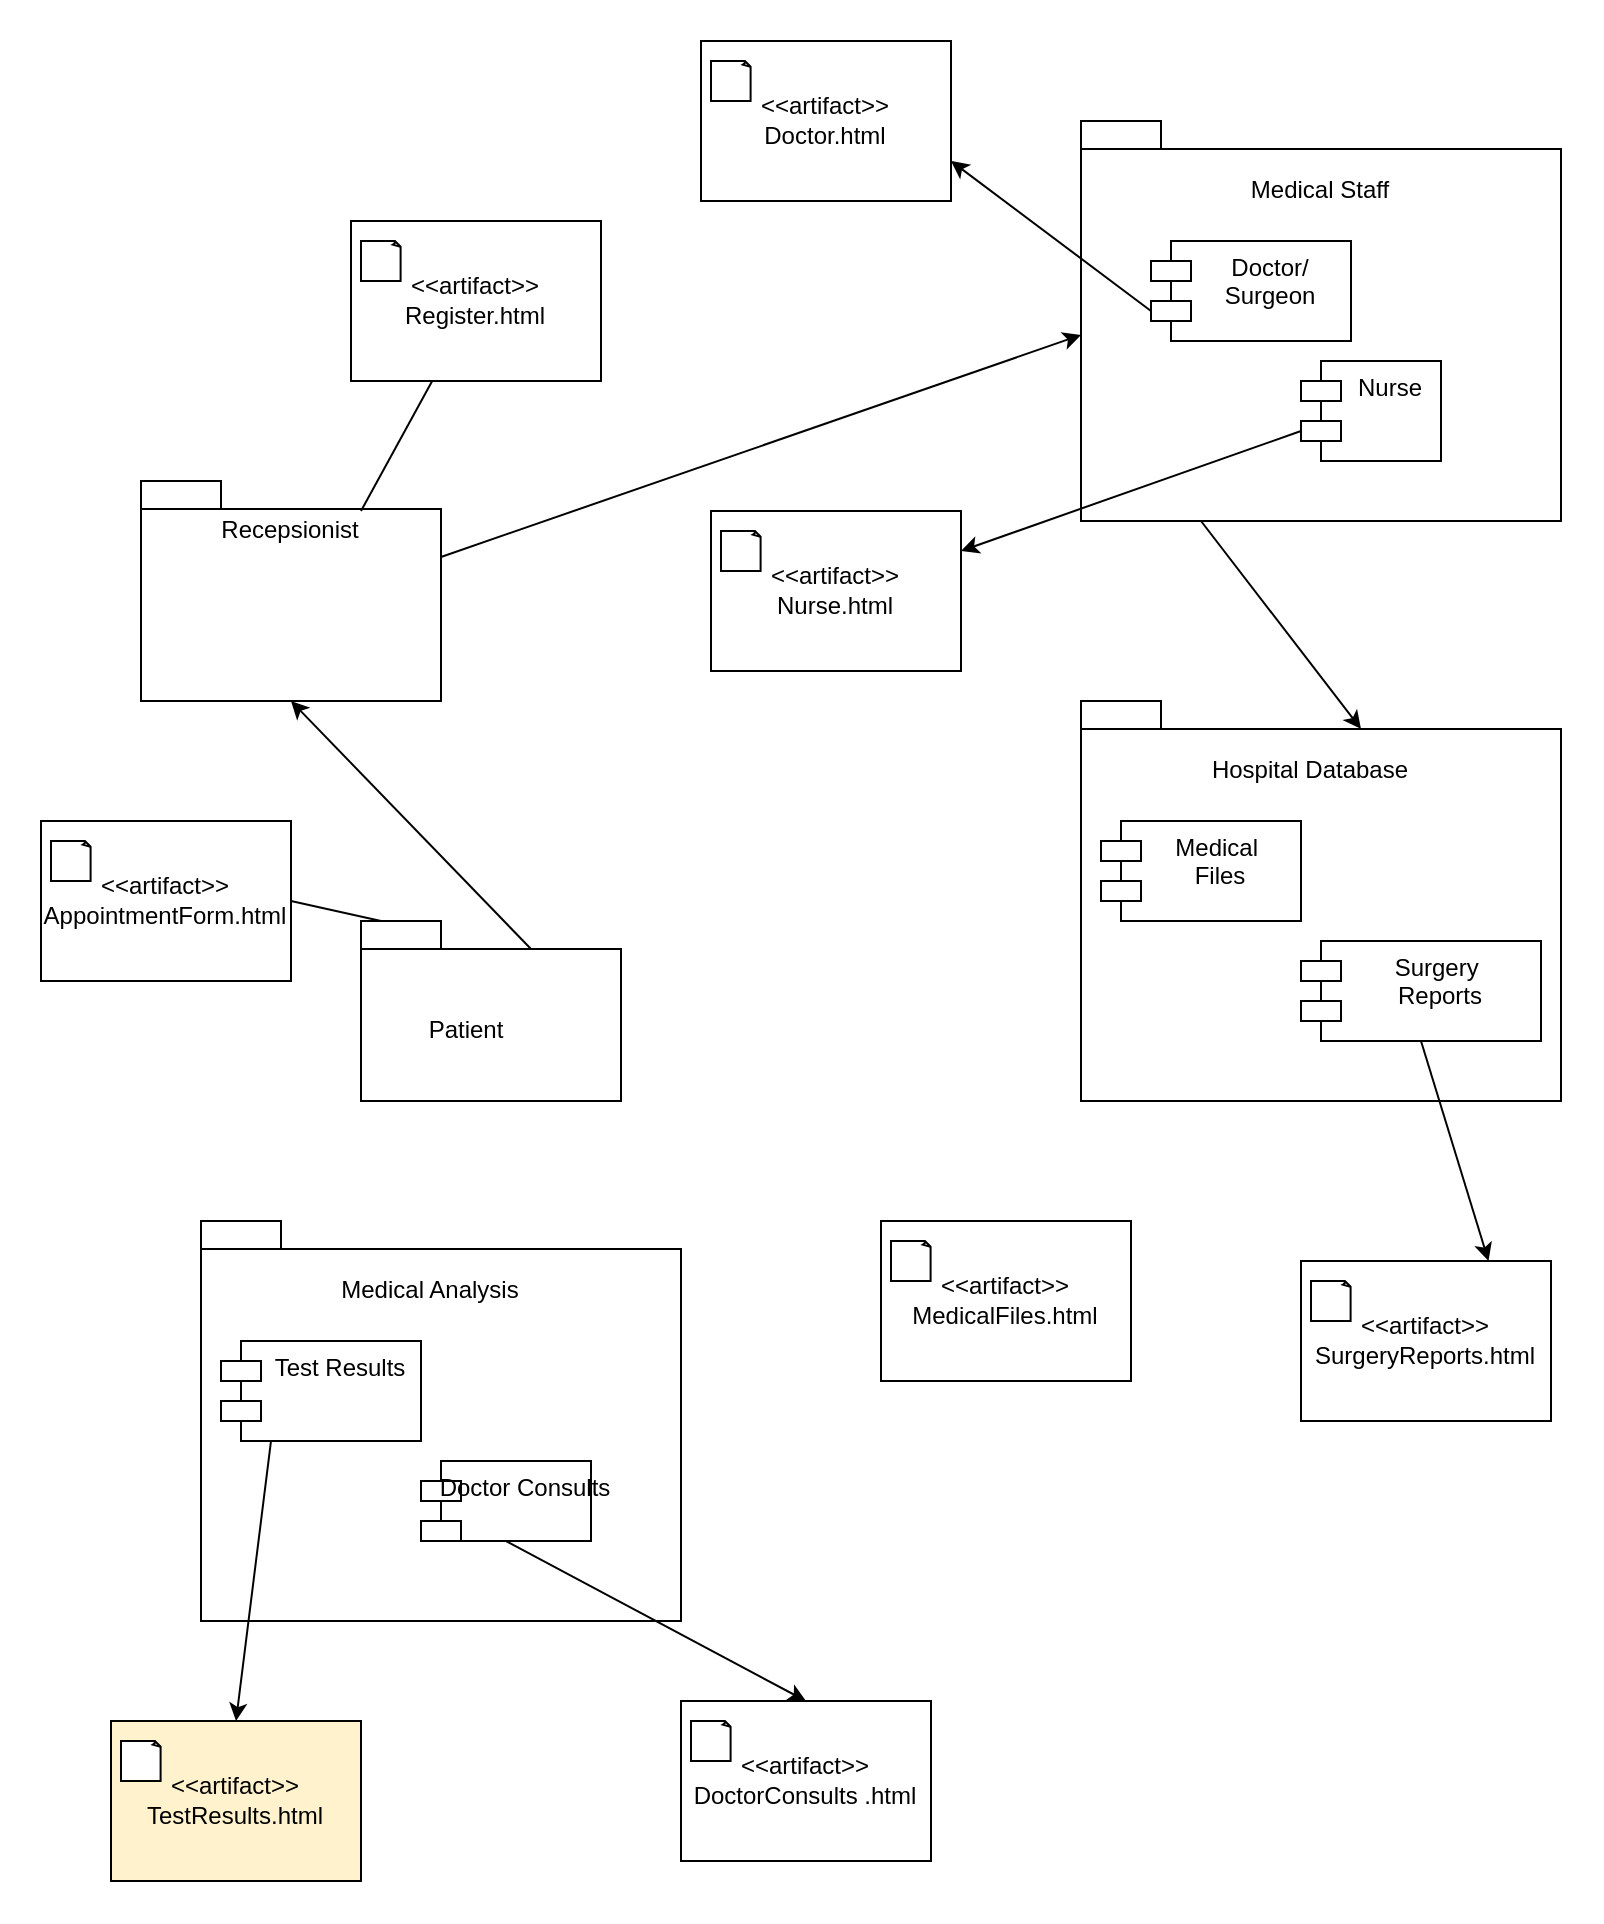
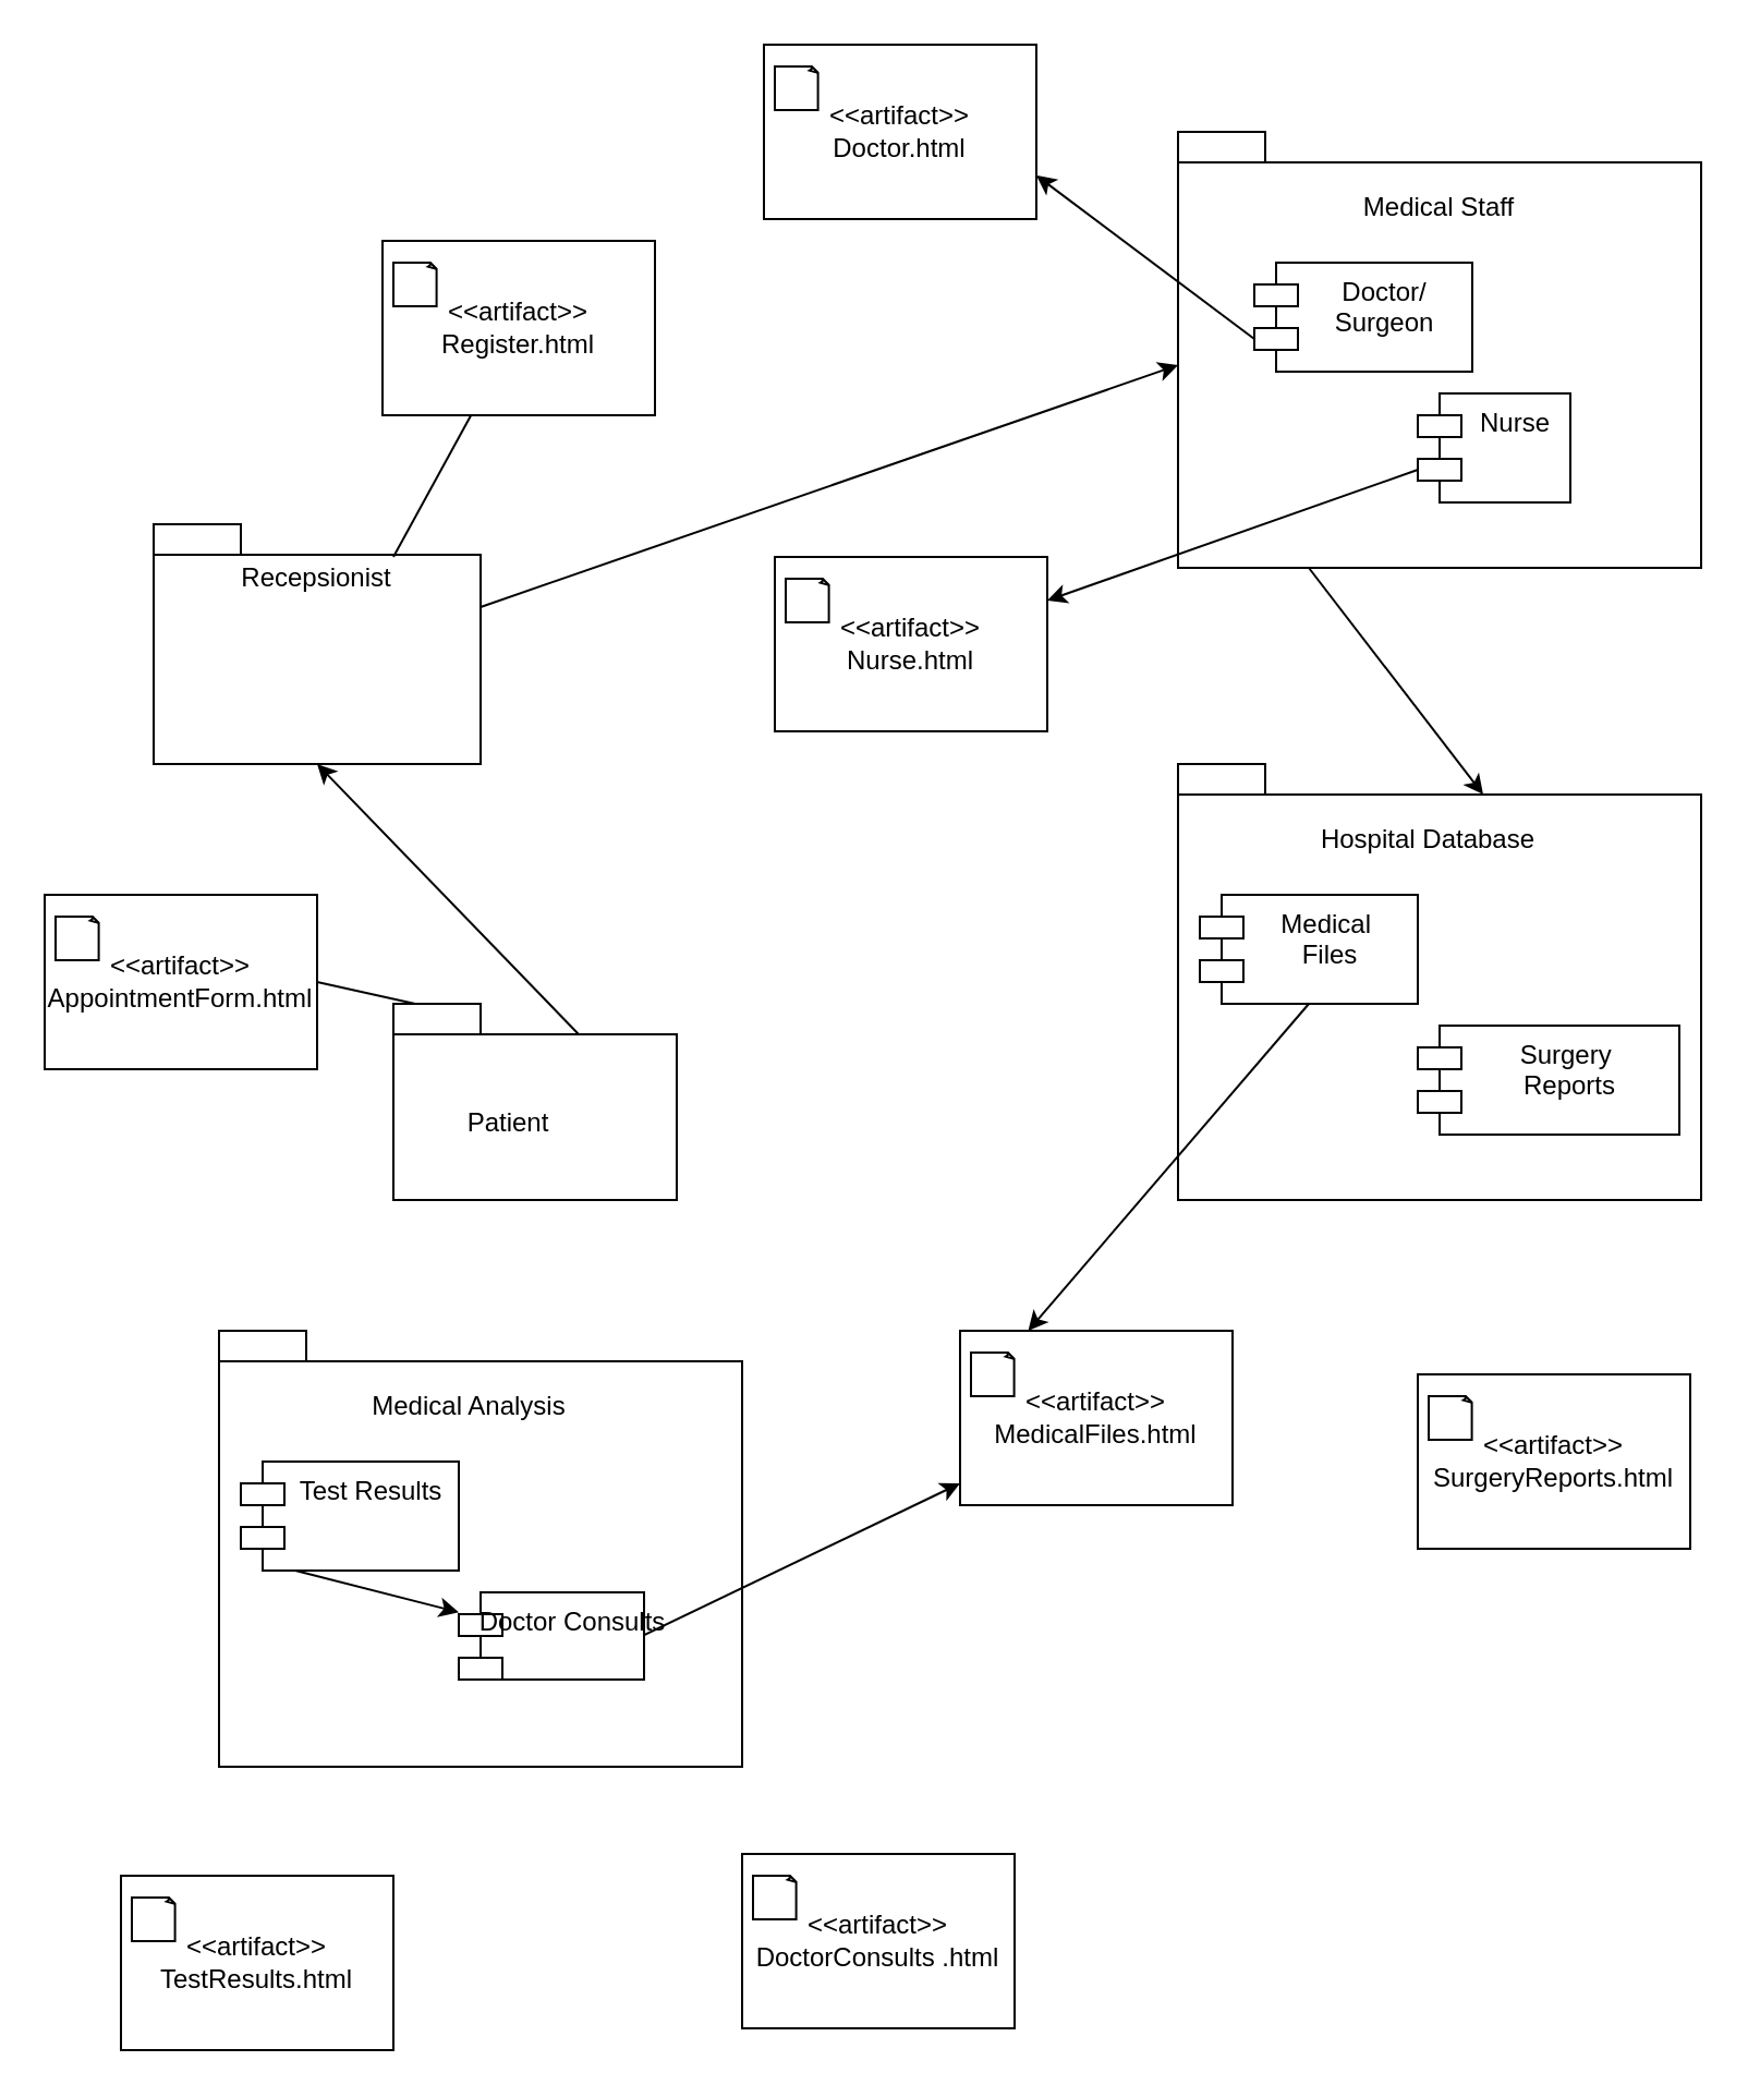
+ <mxCell id="27" style="edgeStyle=none;rounded=0;orthogonalLoop=1;jettySize=auto;html=1;exitX=0.5;exitY=1;exitDx=0;exitDy=0;entryX=0.25;entryY=0;entryDx=0;entryDy=0;" edge="1" parent="1" source="28" target="31"><mxGeometry relative="1" as="geometry" /></mxCell>
- <mxCell id="29" style="edgeStyle=none;rounded=0;orthogonalLoop=1;jettySize=auto;html=1;exitX=0.5;exitY=1;exitDx=0;exitDy=0;entryX=0.75;entryY=0;entryDx=0;entryDy=0;" edge="1" parent="1" source="30" target="33"><mxGeometry relative="1" as="geometry" /></mxCell>
- <mxCell id="37" style="edgeStyle=none;rounded=0;orthogonalLoop=1;jettySize=auto;html=1;exitX=0.25;exitY=1;exitDx=0;exitDy=0;entryX=0.5;entryY=0;entryDx=0;entryDy=0;" edge="1" parent="1" source="38" target="43"><mxGeometry relative="1" as="geometry" /></mxCell>
+ <mxCell id="37" style="edgeStyle=none;rounded=0;orthogonalLoop=1;jettySize=auto;html=1;exitX=0.25;exitY=1;exitDx=0;exitDy=0;" edge="1" parent="1" source="38" target="40"><mxGeometry relative="1" as="geometry" /></mxCell>
- <mxCell id="39" style="edgeStyle=none;rounded=0;orthogonalLoop=1;jettySize=auto;html=1;exitX=0.5;exitY=1;exitDx=0;exitDy=0;entryX=0.5;entryY=0;entryDx=0;entryDy=0;" edge="1" parent="1" source="40" target="41"><mxGeometry relative="1" as="geometry" /></mxCell>
+ <mxCell id="39" style="edgeStyle=none;rounded=0;orthogonalLoop=1;jettySize=auto;html=1;exitX=0.5;exitY=1;exitDx=0;exitDy=0;" edge="1" parent="1" source="40" target="31"><mxGeometry relative="1" as="geometry" /></mxCell>
- <mxCell id="43" value="&amp;lt;&amp;lt;artifact&amp;gt;&amp;gt;&lt;br&gt;TestResults.html" style="rounded=0;whiteSpace=wrap;html=1;fillColor=#fff2cc;" vertex="1" parent="1"><mxGeometry x="55" y="860" width="125" height="80" as="geometry" /></mxCell>
+ <mxCell id="43" value="&amp;lt;&amp;lt;artifact&amp;gt;&amp;gt;&lt;br&gt;TestResults.html" style="rounded=0;whiteSpace=wrap;html=1;" vertex="1" parent="1"><mxGeometry x="55" y="860" width="125" height="80" as="geometry" /></mxCell>
